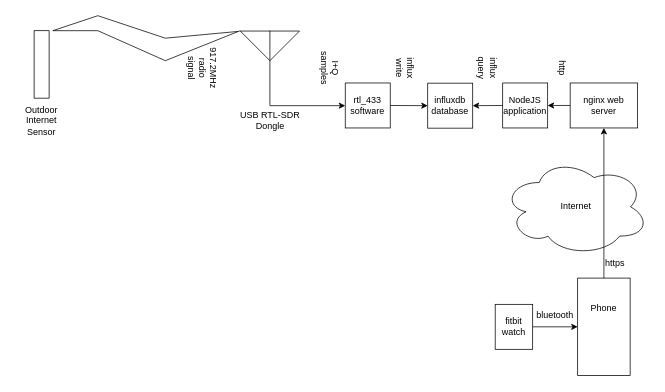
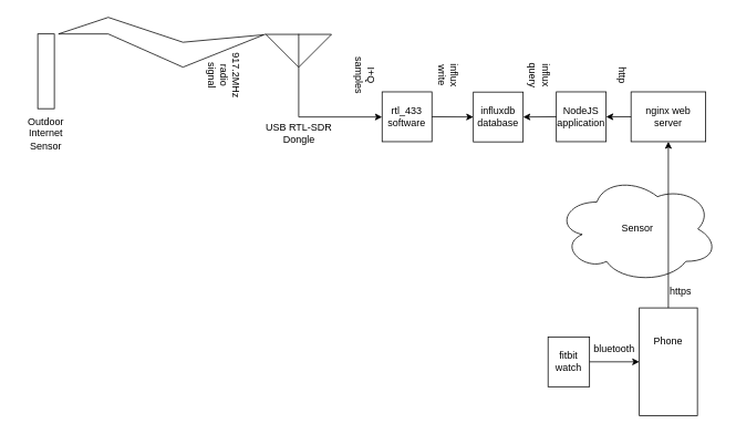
- <mxCell id="26" value="Internet" style="text;html=1;strokeColor=none;fillColor=none;align=center;verticalAlign=middle;whiteSpace=wrap;rounded=0;" vertex="1" parent="1"><mxGeometry x="747.5" y="265" width="40" height="20" as="geometry" /></mxCell>
+ <mxCell id="26" value="Sensor" style="text;html=1;strokeColor=none;fillColor=none;align=center;verticalAlign=middle;whiteSpace=wrap;rounded=0;" vertex="1" parent="1"><mxGeometry x="747.5" y="265" width="40" height="20" as="geometry" /></mxCell>
